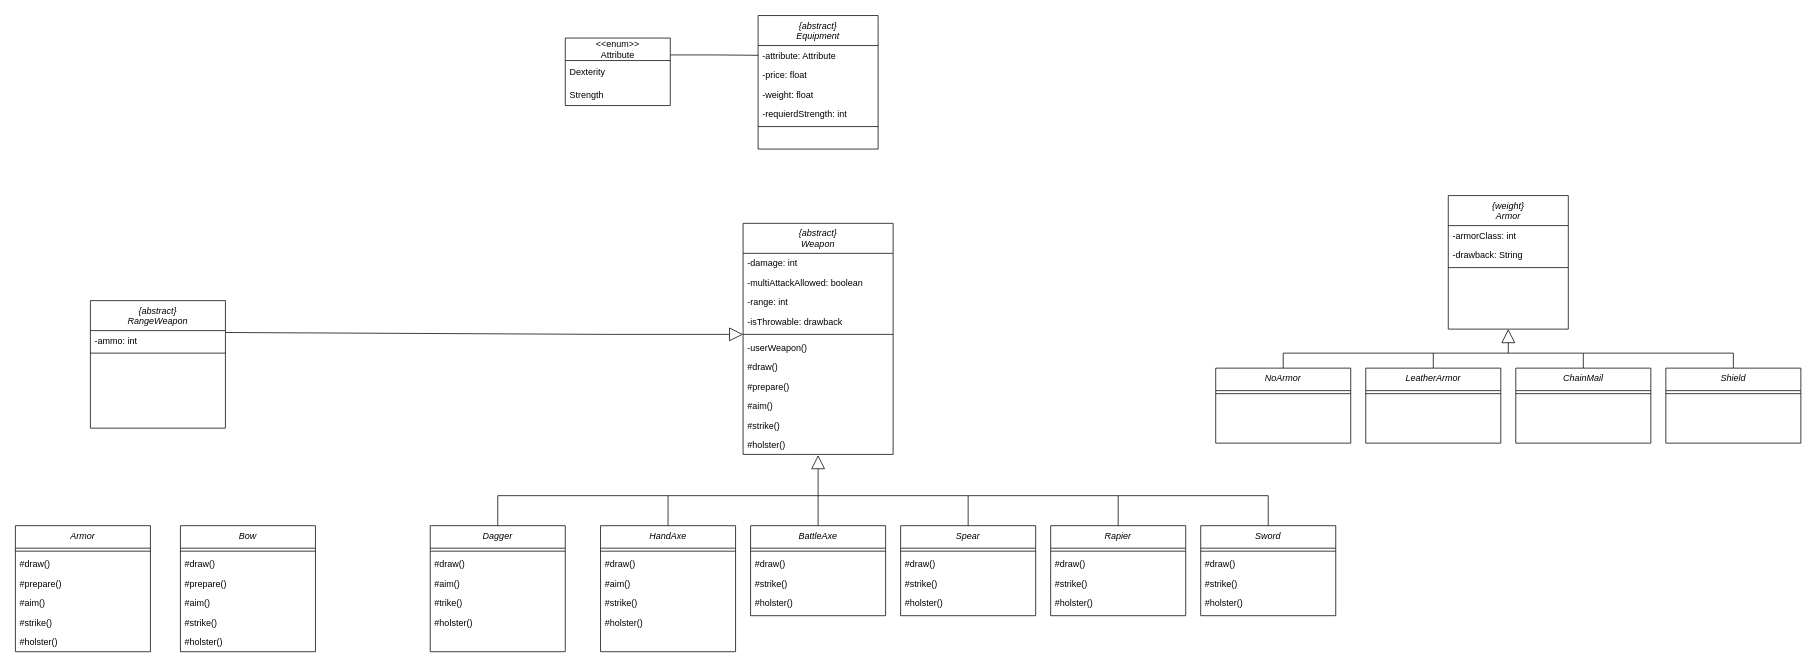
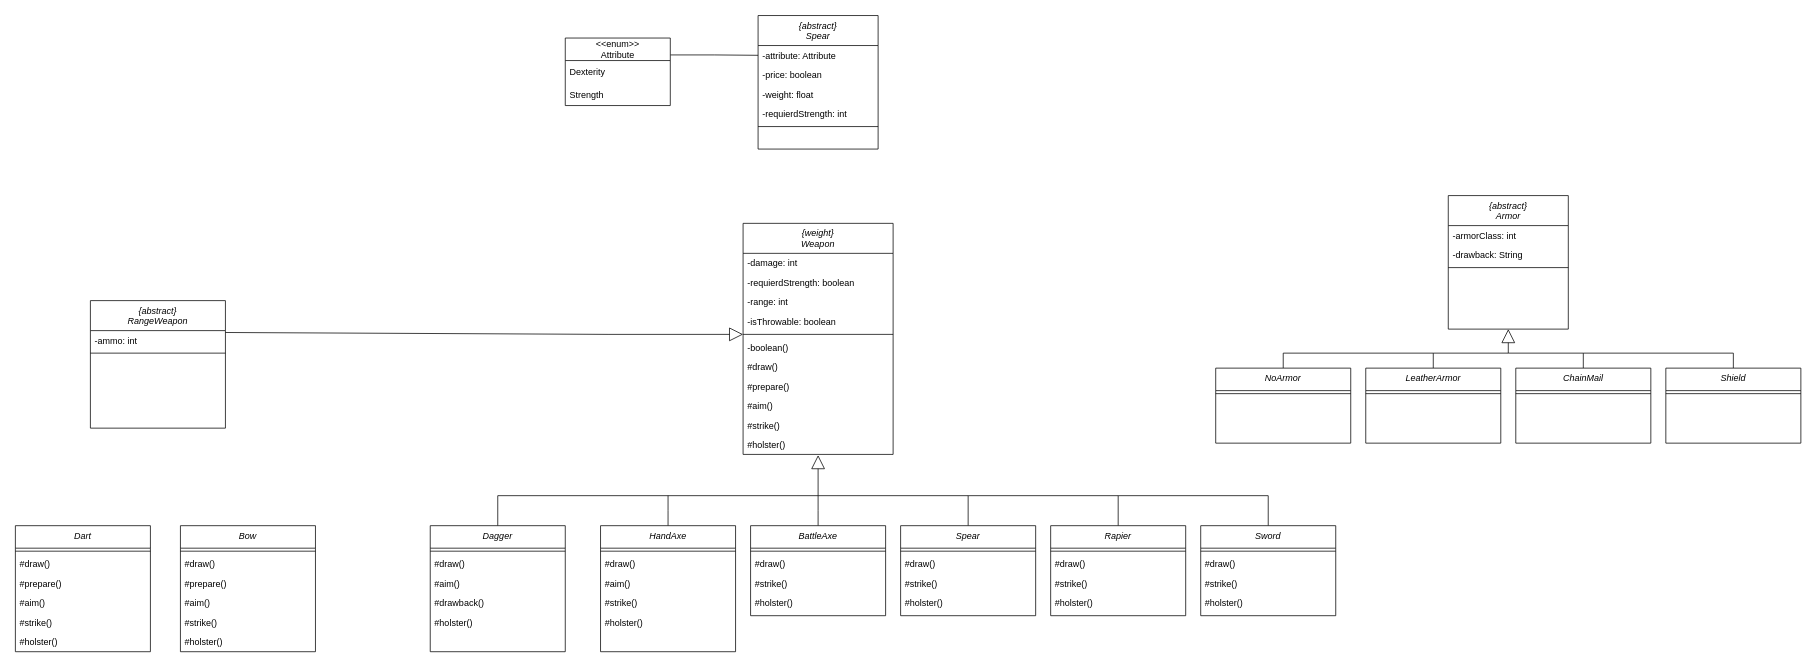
- <mxCell id="2" value="{abstract}&#10;Equipment&#10;" style="swimlane;fontStyle=2;align=center;verticalAlign=top;childLayout=stackLayout;horizontal=1;startSize=40;horizontalStack=0;resizeParent=1;resizeLast=0;collapsible=1;marginBottom=0;rounded=0;shadow=0;strokeWidth=1;" parent="1" vertex="1"><mxGeometry x="1010" width="160" height="178" as="geometry" y="20"><mxRectangle x="230" y="140" width="160" height="26" as="alternateBounds" /></mxGeometry></mxCell>
+ <mxCell id="2" value="{abstract}&#10;Spear&#10;" style="swimlane;fontStyle=2;align=center;verticalAlign=top;childLayout=stackLayout;horizontal=1;startSize=40;horizontalStack=0;resizeParent=1;resizeLast=0;collapsible=1;marginBottom=0;rounded=0;shadow=0;strokeWidth=1;" parent="1" vertex="1"><mxGeometry x="1010" width="160" height="178" as="geometry" y="20"><mxRectangle x="230" y="140" width="160" height="26" as="alternateBounds" /></mxGeometry></mxCell>
- <mxCell id="4" value="-price: float" style="text;align=left;verticalAlign=top;spacingLeft=4;spacingRight=4;overflow=hidden;rotatable=0;points=[[0,0.5],[1,0.5]];portConstraint=eastwest;rounded=0;shadow=0;html=0;" parent="2" vertex="1"><mxGeometry y="66" width="160" height="26" as="geometry" /></mxCell>
+ <mxCell id="4" value="-price: boolean" style="text;align=left;verticalAlign=top;spacingLeft=4;spacingRight=4;overflow=hidden;rotatable=0;points=[[0,0.5],[1,0.5]];portConstraint=eastwest;rounded=0;shadow=0;html=0;" parent="2" vertex="1"><mxGeometry y="66" width="160" height="26" as="geometry" /></mxCell>
- <mxCell id="20" value="{weight}&#10;Armor&#10;" style="swimlane;fontStyle=2;align=center;verticalAlign=top;childLayout=stackLayout;horizontal=1;startSize=40;horizontalStack=0;resizeParent=1;resizeLast=0;collapsible=1;marginBottom=0;rounded=0;shadow=0;strokeWidth=1;" parent="1" vertex="1"><mxGeometry x="1930" y="260" width="160" height="178" as="geometry"><mxRectangle x="230" y="140" width="160" height="26" as="alternateBounds" /></mxGeometry></mxCell>
+ <mxCell id="20" value="{abstract}&#10;Armor&#10;" style="swimlane;fontStyle=2;align=center;verticalAlign=top;childLayout=stackLayout;horizontal=1;startSize=40;horizontalStack=0;resizeParent=1;resizeLast=0;collapsible=1;marginBottom=0;rounded=0;shadow=0;strokeWidth=1;" parent="1" vertex="1"><mxGeometry x="1930" y="260" width="160" height="178" as="geometry"><mxRectangle x="230" y="140" width="160" height="26" as="alternateBounds" /></mxGeometry></mxCell>
- <mxCell id="8" value="{abstract}&#10;Weapon&#10;" style="swimlane;fontStyle=2;align=center;verticalAlign=top;childLayout=stackLayout;horizontal=1;startSize=40;horizontalStack=0;resizeParent=1;resizeLast=0;collapsible=1;marginBottom=0;rounded=0;shadow=0;strokeWidth=1;" parent="1" vertex="1"><mxGeometry x="990" y="297" width="200" height="308" as="geometry"><mxRectangle x="230" y="140" width="160" height="26" as="alternateBounds" /></mxGeometry></mxCell>
+ <mxCell id="8" value="{weight}&#10;Weapon&#10;" style="swimlane;fontStyle=2;align=center;verticalAlign=top;childLayout=stackLayout;horizontal=1;startSize=40;horizontalStack=0;resizeParent=1;resizeLast=0;collapsible=1;marginBottom=0;rounded=0;shadow=0;strokeWidth=1;" parent="1" vertex="1"><mxGeometry x="990" y="297" width="200" height="308" as="geometry"><mxRectangle x="230" y="140" width="160" height="26" as="alternateBounds" /></mxGeometry></mxCell>
- <mxCell id="10" value="-multiAttackAllowed: boolean" style="text;align=left;verticalAlign=top;spacingLeft=4;spacingRight=4;overflow=hidden;rotatable=0;points=[[0,0.5],[1,0.5]];portConstraint=eastwest;rounded=0;shadow=0;html=0;" parent="8" vertex="1"><mxGeometry y="66" width="200" height="26" as="geometry" /></mxCell>
+ <mxCell id="10" value="-requierdStrength: boolean" style="text;align=left;verticalAlign=top;spacingLeft=4;spacingRight=4;overflow=hidden;rotatable=0;points=[[0,0.5],[1,0.5]];portConstraint=eastwest;rounded=0;shadow=0;html=0;" parent="8" vertex="1"><mxGeometry y="66" width="200" height="26" as="geometry" /></mxCell>
- <mxCell id="12" value="-isThrowable: drawback" style="text;align=left;verticalAlign=top;spacingLeft=4;spacingRight=4;overflow=hidden;rotatable=0;points=[[0,0.5],[1,0.5]];portConstraint=eastwest;rounded=0;shadow=0;html=0;" parent="8" vertex="1"><mxGeometry y="118" width="200" height="26" as="geometry" /></mxCell>
+ <mxCell id="12" value="-isThrowable: boolean" style="text;align=left;verticalAlign=top;spacingLeft=4;spacingRight=4;overflow=hidden;rotatable=0;points=[[0,0.5],[1,0.5]];portConstraint=eastwest;rounded=0;shadow=0;html=0;" parent="8" vertex="1"><mxGeometry y="118" width="200" height="26" as="geometry" /></mxCell>
- <mxCell id="14" value="-userWeapon()" style="text;align=left;verticalAlign=top;spacingLeft=4;spacingRight=4;overflow=hidden;rotatable=0;points=[[0,0.5],[1,0.5]];portConstraint=eastwest;" parent="8" vertex="1"><mxGeometry y="152" width="200" height="26" as="geometry" /></mxCell>
+ <mxCell id="14" value="-boolean()" style="text;align=left;verticalAlign=top;spacingLeft=4;spacingRight=4;overflow=hidden;rotatable=0;points=[[0,0.5],[1,0.5]];portConstraint=eastwest;" parent="8" vertex="1"><mxGeometry y="152" width="200" height="26" as="geometry" /></mxCell>
- <mxCell id="27" value="Armor" style="swimlane;fontStyle=2;align=center;verticalAlign=top;childLayout=stackLayout;horizontal=1;startSize=30;horizontalStack=0;resizeParent=1;resizeLast=0;collapsible=1;marginBottom=0;rounded=0;shadow=0;strokeWidth=1;" parent="1" vertex="1"><mxGeometry x="20" y="700" width="180" height="168" as="geometry"><mxRectangle x="230" y="140" width="160" height="26" as="alternateBounds" /></mxGeometry></mxCell>
+ <mxCell id="27" value="Dart" style="swimlane;fontStyle=2;align=center;verticalAlign=top;childLayout=stackLayout;horizontal=1;startSize=30;horizontalStack=0;resizeParent=1;resizeLast=0;collapsible=1;marginBottom=0;rounded=0;shadow=0;strokeWidth=1;" parent="1" vertex="1"><mxGeometry x="20" y="700" width="180" height="168" as="geometry"><mxRectangle x="230" y="140" width="160" height="26" as="alternateBounds" /></mxGeometry></mxCell>
- <mxCell id="46" value="#trike()" style="text;align=left;verticalAlign=top;spacingLeft=4;spacingRight=4;overflow=hidden;rotatable=0;points=[[0,0.5],[1,0.5]];portConstraint=eastwest;" parent="42" vertex="1"><mxGeometry y="90" width="180" height="26" as="geometry" /></mxCell>
+ <mxCell id="46" value="#drawback()" style="text;align=left;verticalAlign=top;spacingLeft=4;spacingRight=4;overflow=hidden;rotatable=0;points=[[0,0.5],[1,0.5]];portConstraint=eastwest;" parent="42" vertex="1"><mxGeometry y="90" width="180" height="26" as="geometry" /></mxCell>
